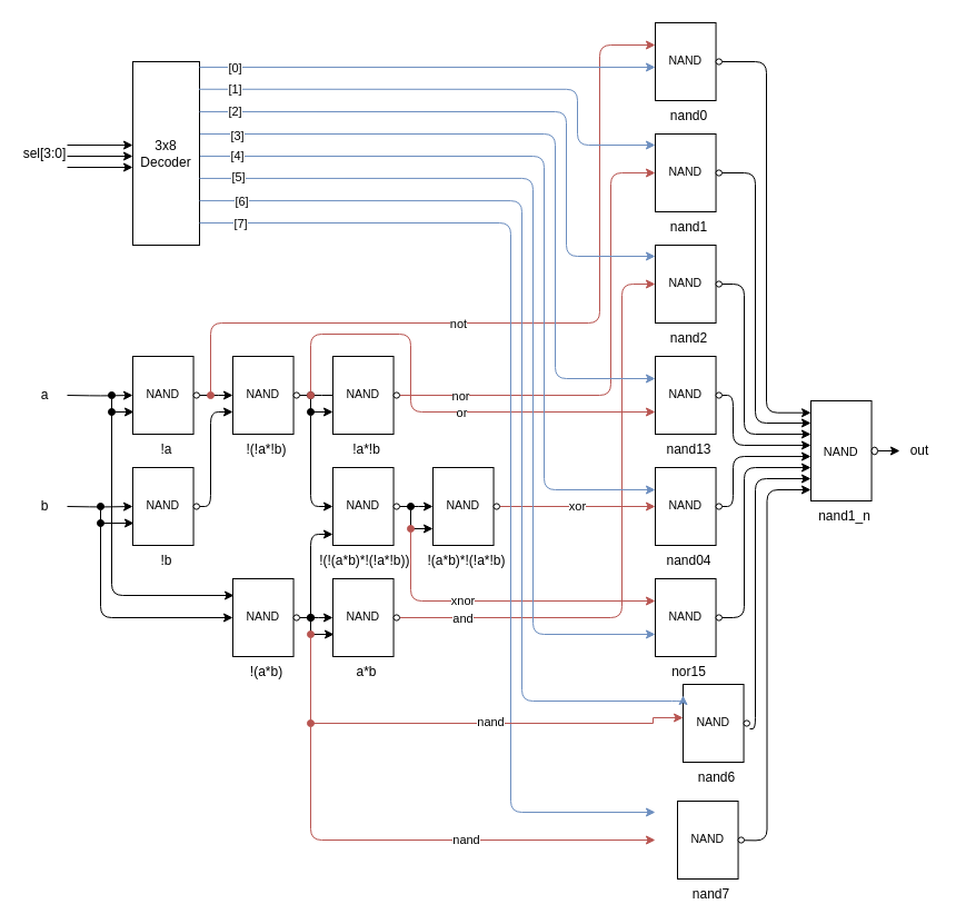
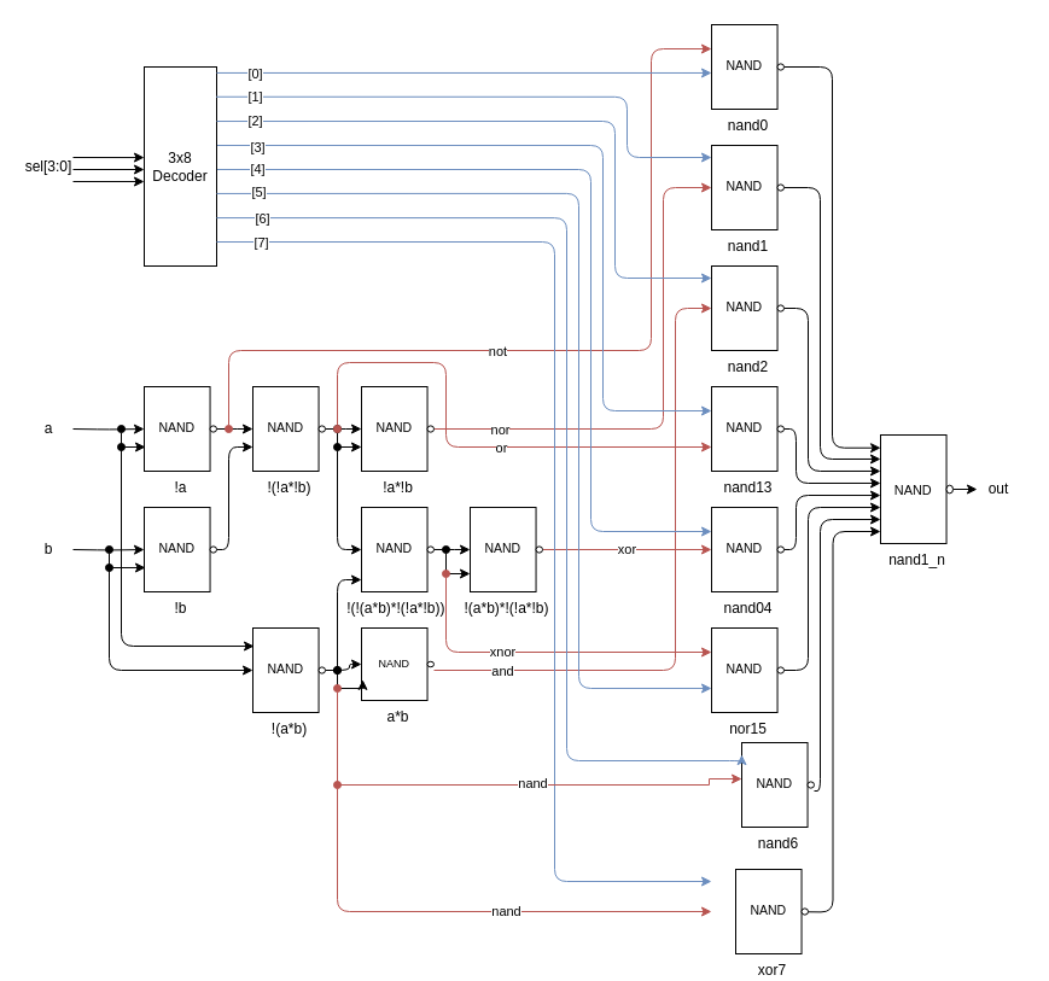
- <mxCell id="23" style="edgeStyle=orthogonalEdgeStyle;rounded=1;orthogonalLoop=1;jettySize=auto;html=1;entryX=0;entryY=0.5;entryDx=0;entryDy=0;entryPerimeter=0;endArrow=none;" edge="1" parent="1" source="24" target="12"><mxGeometry relative="1" as="geometry" /></mxCell>
+ <mxCell id="23" style="edgeStyle=orthogonalEdgeStyle;rounded=1;orthogonalLoop=1;jettySize=auto;html=1;entryX=0;entryY=0.5;entryDx=0;entryDy=0;entryPerimeter=0;" edge="1" parent="1" source="24" target="12"><mxGeometry relative="1" as="geometry" /></mxCell>
- <mxCell id="9" value="a*b" style="verticalLabelPosition=bottom;shadow=0;dashed=0;align=center;html=1;verticalAlign=top;shape=mxgraph.electrical.iec_logic_gates.nand;" vertex="1" parent="1"><mxGeometry x="299" y="520" width="60" height="70" as="geometry" /></mxCell>
+ <mxCell id="9" value="a*b" style="verticalLabelPosition=bottom;shadow=0;dashed=0;align=center;html=1;verticalAlign=top;shape=mxgraph.electrical.iec_logic_gates.nand;" vertex="1" parent="1"><mxGeometry x="299" y="520" width="60" height="60" as="geometry" /></mxCell>
- <mxCell id="47" value="nand7" style="verticalLabelPosition=bottom;shadow=0;dashed=0;align=center;html=1;verticalAlign=top;shape=mxgraph.electrical.iec_logic_gates.nand;" vertex="1" parent="1"><mxGeometry x="609" y="720" width="60" height="70" as="geometry" /></mxCell>
+ <mxCell id="47" value="xor7" style="verticalLabelPosition=bottom;shadow=0;dashed=0;align=center;html=1;verticalAlign=top;shape=mxgraph.electrical.iec_logic_gates.nand;" vertex="1" parent="1"><mxGeometry x="609" y="720" width="60" height="70" as="geometry" /></mxCell>
